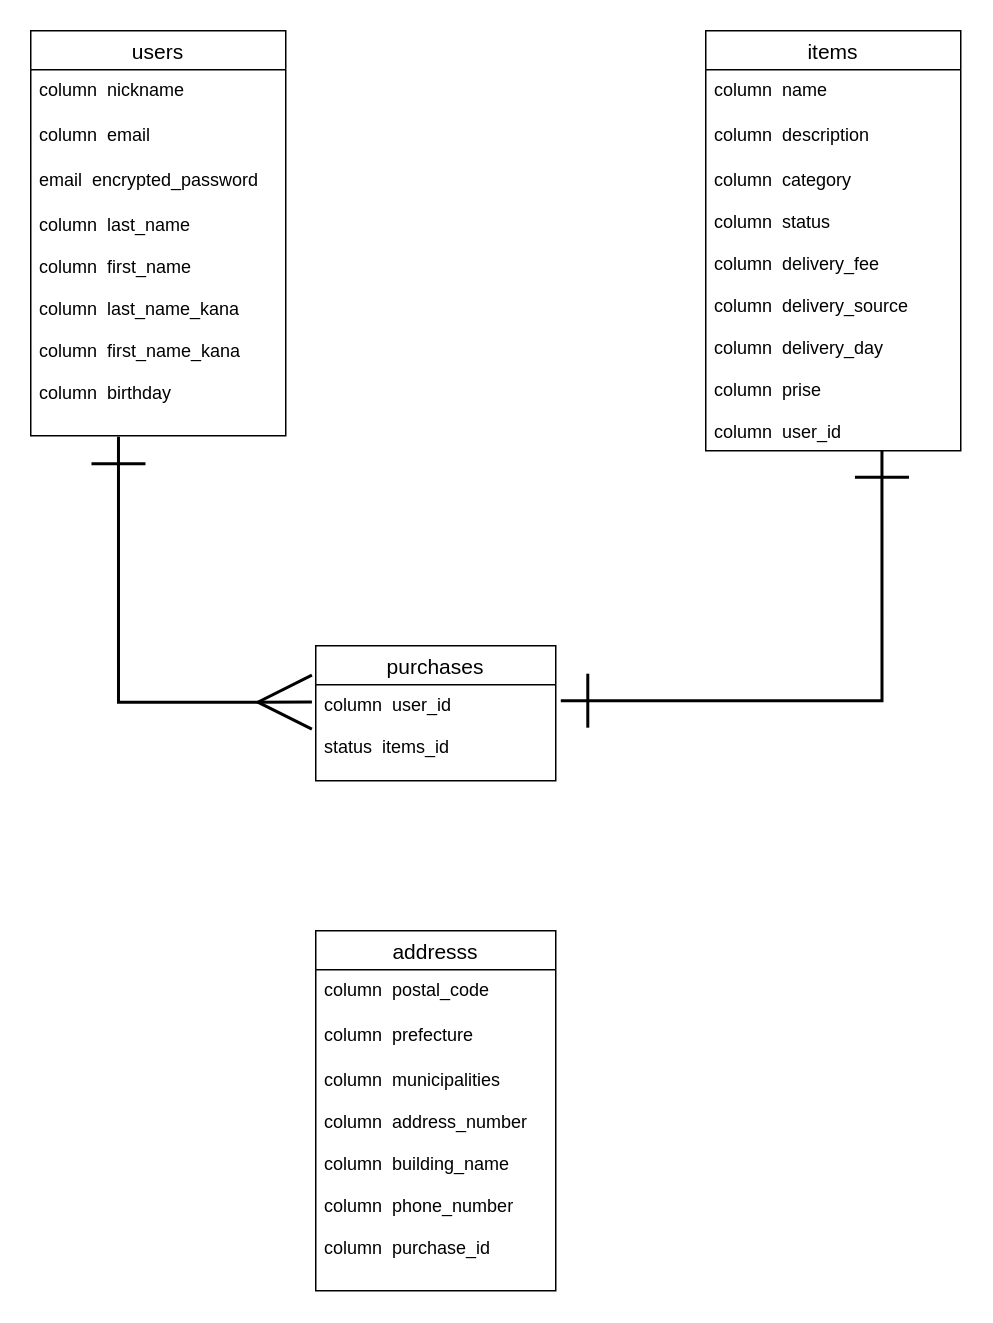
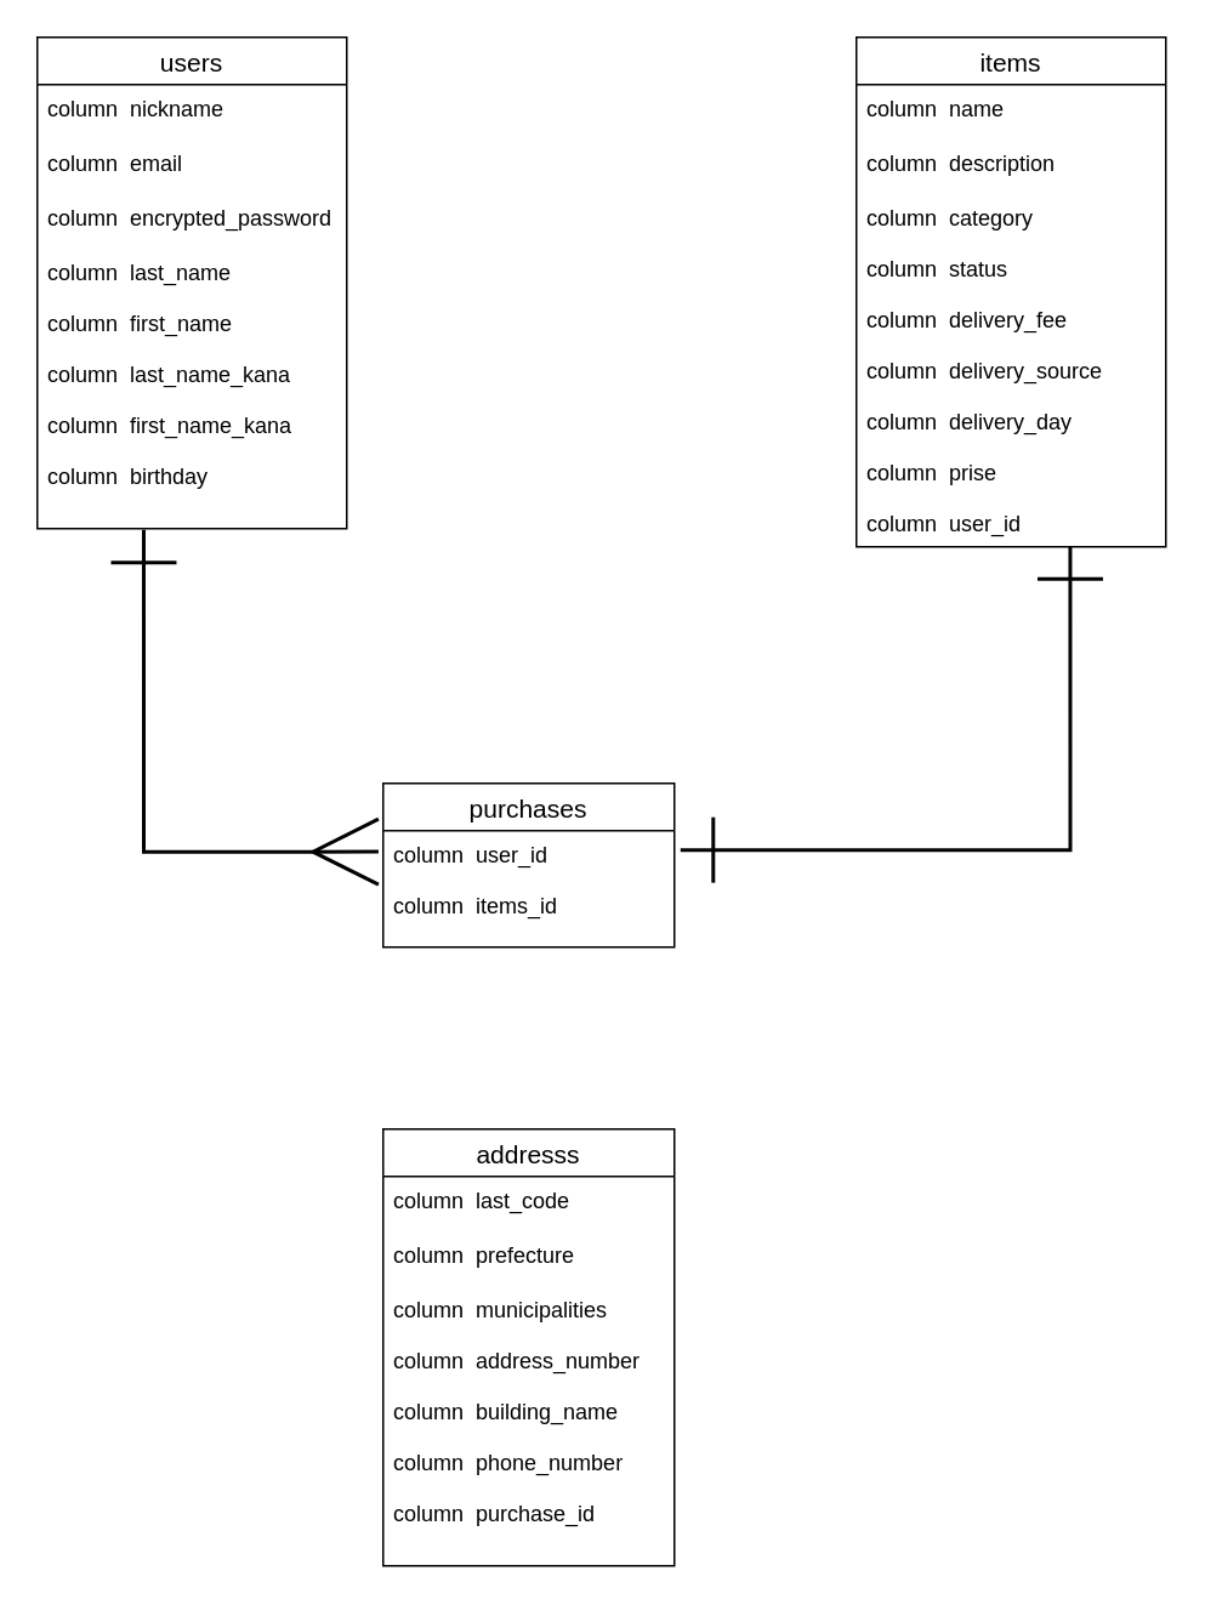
- <mxCell id="11" value="email  encrypted_password" style="text;strokeColor=none;fillColor=none;spacingLeft=4;spacingRight=4;overflow=hidden;rotatable=0;points=[[0,0.5],[1,0.5]];portConstraint=eastwest;fontSize=12;" vertex="1" parent="8"><mxGeometry y="86" width="170" height="30" as="geometry" /></mxCell>
+ <mxCell id="11" value="column  encrypted_password" style="text;strokeColor=none;fillColor=none;spacingLeft=4;spacingRight=4;overflow=hidden;rotatable=0;points=[[0,0.5],[1,0.5]];portConstraint=eastwest;fontSize=12;" vertex="1" parent="8"><mxGeometry y="86" width="170" height="30" as="geometry" /></mxCell>
- <mxCell id="3" value="column  user_id&#10;&#10;status  items_id" style="text;strokeColor=none;fillColor=none;spacingLeft=4;spacingRight=4;overflow=hidden;rotatable=0;points=[[0,0.5],[1,0.5]];portConstraint=eastwest;fontSize=12;" parent="2" vertex="1"><mxGeometry y="26" width="160" height="64" as="geometry" /></mxCell>
+ <mxCell id="3" value="column  user_id&#10;&#10;column  items_id" style="text;strokeColor=none;fillColor=none;spacingLeft=4;spacingRight=4;overflow=hidden;rotatable=0;points=[[0,0.5],[1,0.5]];portConstraint=eastwest;fontSize=12;" parent="2" vertex="1"><mxGeometry y="26" width="160" height="64" as="geometry" /></mxCell>
- <mxCell id="16" value="column  postal_code" style="text;strokeColor=none;fillColor=none;spacingLeft=4;spacingRight=4;overflow=hidden;rotatable=0;points=[[0,0.5],[1,0.5]];portConstraint=eastwest;fontSize=12;" vertex="1" parent="15"><mxGeometry y="26" width="160" height="30" as="geometry" /></mxCell>
+ <mxCell id="16" value="column  last_code" style="text;strokeColor=none;fillColor=none;spacingLeft=4;spacingRight=4;overflow=hidden;rotatable=0;points=[[0,0.5],[1,0.5]];portConstraint=eastwest;fontSize=12;" vertex="1" parent="15"><mxGeometry y="26" width="160" height="30" as="geometry" /></mxCell>
